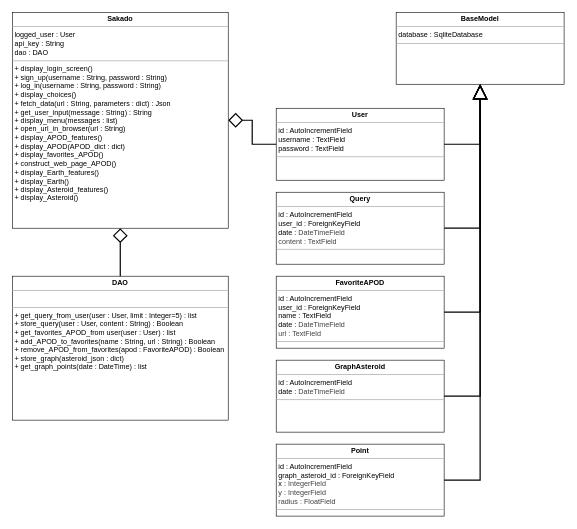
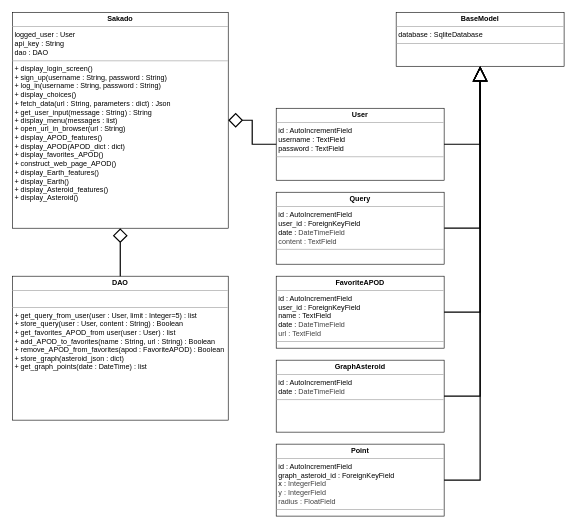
- <mxCell id="4" value="&lt;p style=&quot;margin: 0px ; margin-top: 4px ; text-align: center&quot;&gt;&lt;b&gt;BaseModel&lt;/b&gt;&lt;/p&gt;&lt;hr size=&quot;1&quot;&gt;&lt;p style=&quot;margin: 0px ; margin-left: 4px&quot;&gt;database : SqliteDatabase&lt;/p&gt;&lt;hr size=&quot;1&quot;&gt;&lt;p style=&quot;margin: 0px ; margin-left: 4px&quot;&gt;&lt;br&gt;&lt;/p&gt;" style="verticalAlign=top;align=left;overflow=fill;fontSize=12;fontFamily=Helvetica;html=1;rounded=0;shadow=0;comic=0;labelBackgroundColor=none;strokeWidth=1" vertex="1" parent="1"><mxGeometry x="660" y="20" width="280" height="120" as="geometry" /></mxCell>
+ <mxCell id="4" value="&lt;p style=&quot;margin: 0px ; margin-top: 4px ; text-align: center&quot;&gt;&lt;b&gt;BaseModel&lt;/b&gt;&lt;/p&gt;&lt;hr size=&quot;1&quot;&gt;&lt;p style=&quot;margin: 0px ; margin-left: 4px&quot;&gt;database : SqliteDatabase&lt;/p&gt;&lt;hr size=&quot;1&quot;&gt;&lt;p style=&quot;margin: 0px ; margin-left: 4px&quot;&gt;&lt;br&gt;&lt;/p&gt;" style="verticalAlign=top;align=left;overflow=fill;fontSize=12;fontFamily=Helvetica;html=1;rounded=0;shadow=0;comic=0;labelBackgroundColor=none;strokeWidth=1" vertex="1" parent="1"><mxGeometry x="660" y="20" width="280" height="90" as="geometry" /></mxCell>
